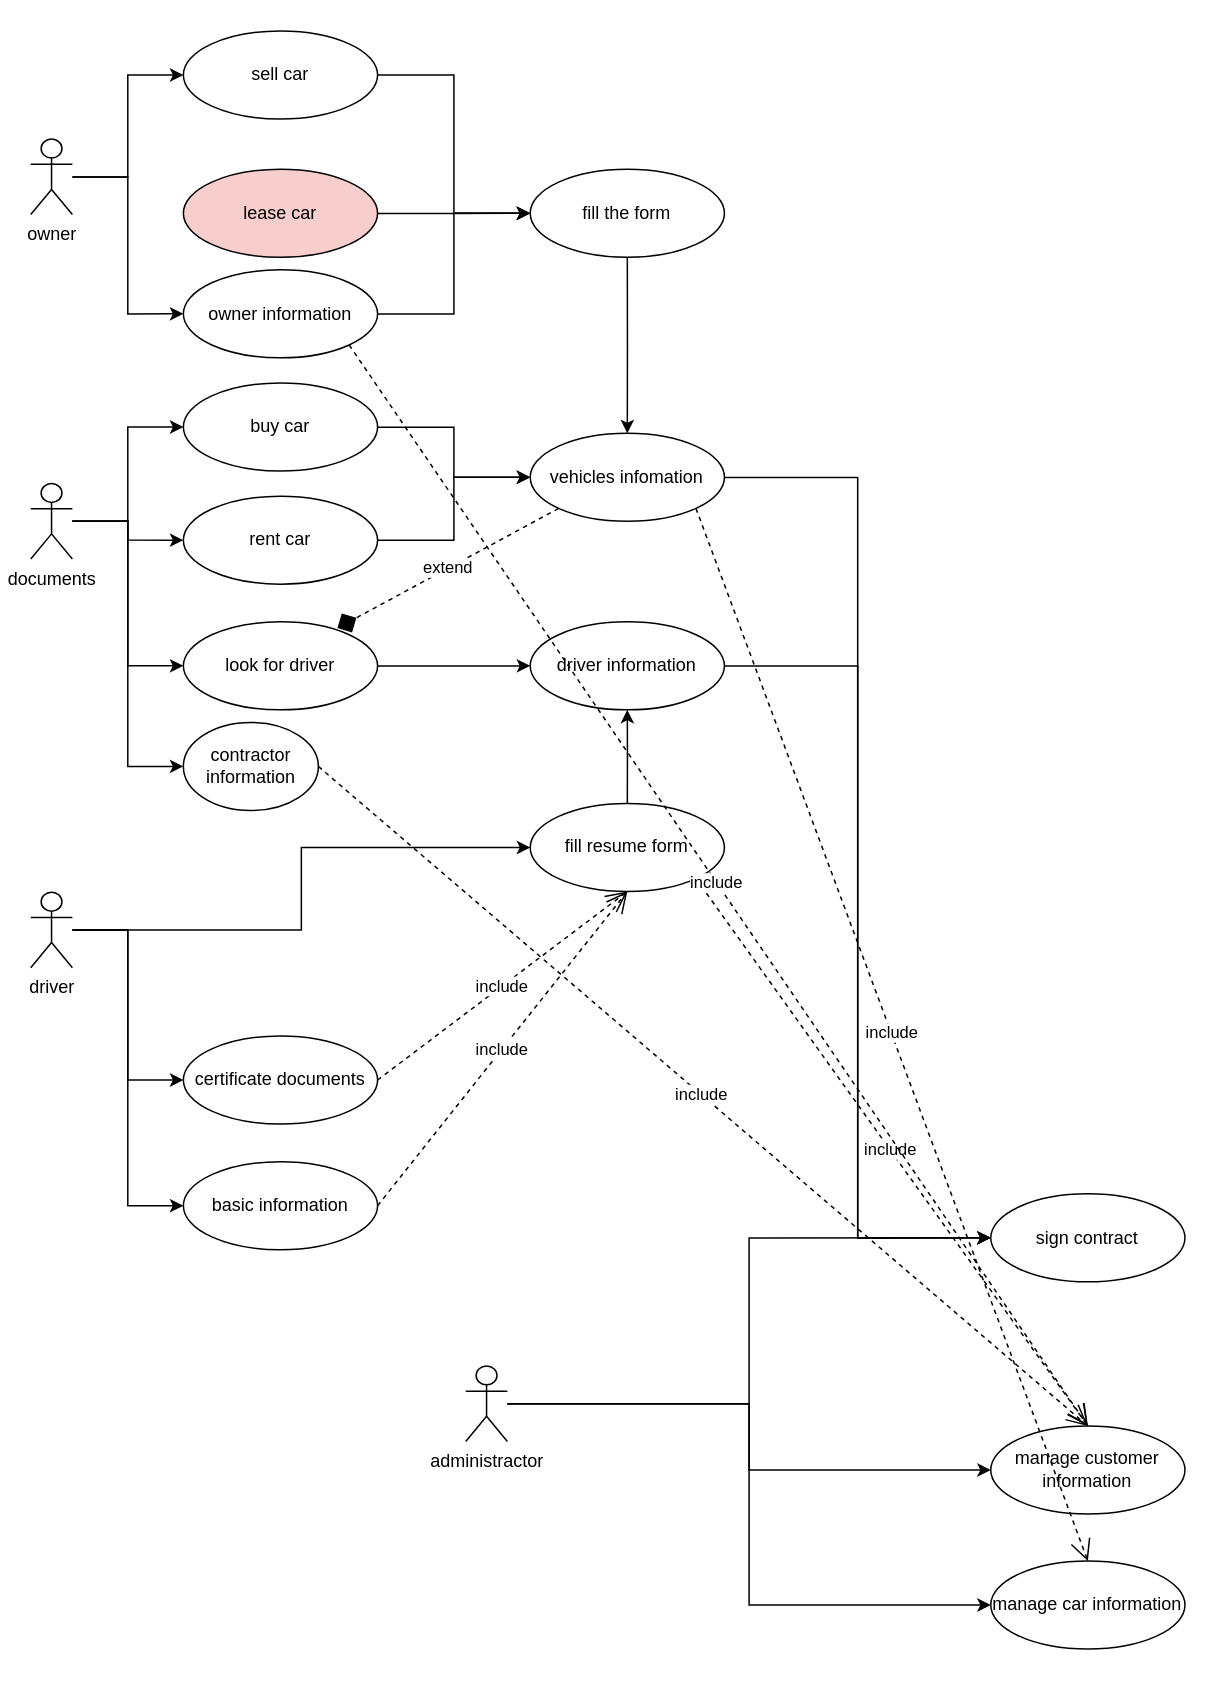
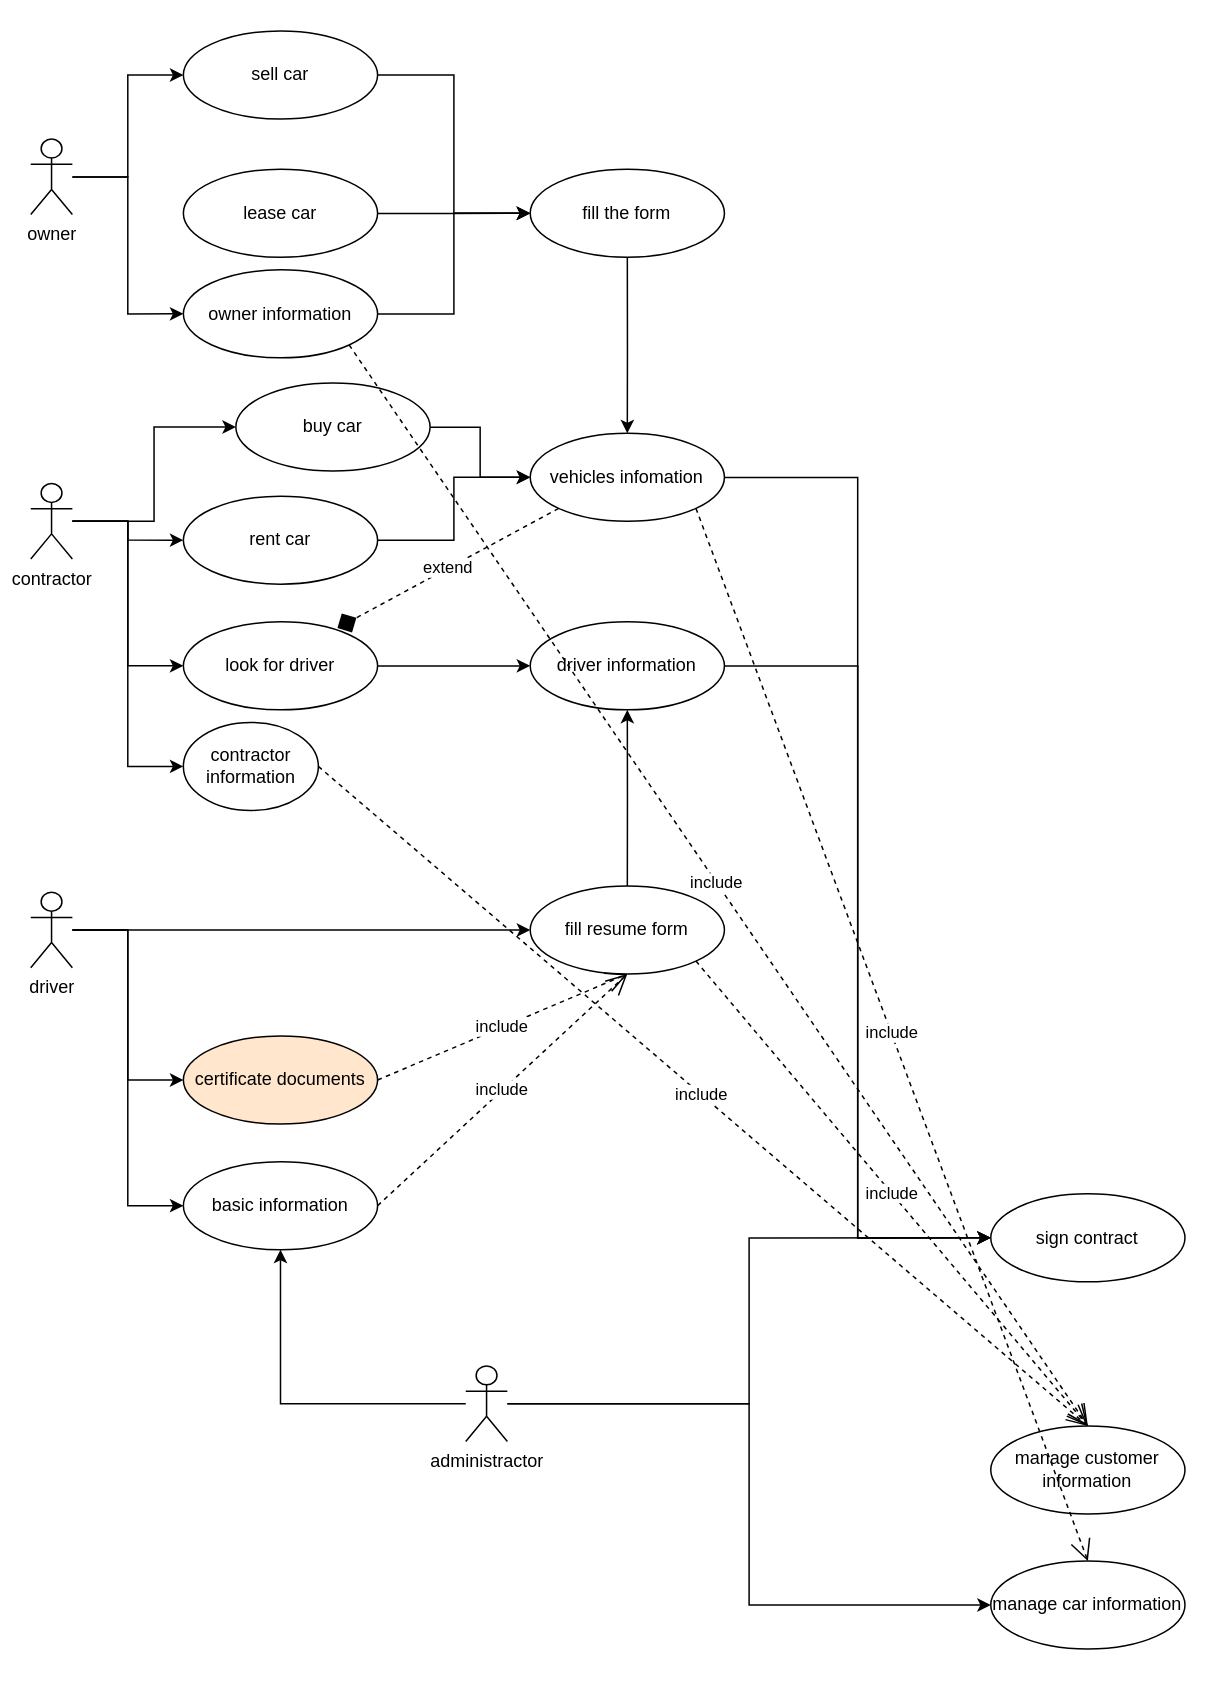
- <mxCell id="30" value="lease car" style="ellipse;whiteSpace=wrap;html=1;fillColor=#f8cecc;" parent="1" vertex="1"><mxGeometry x="121.741" y="112.19" width="129.489" height="58.667" as="geometry" /></mxCell>
+ <mxCell id="30" value="lease car" style="ellipse;whiteSpace=wrap;html=1;" parent="1" vertex="1"><mxGeometry x="121.741" y="112.19" width="129.489" height="58.667" as="geometry" /></mxCell>
- <mxCell id="13" value="buy car" style="ellipse;whiteSpace=wrap;html=1;" parent="1" vertex="1"><mxGeometry x="121.741" y="254.667" width="129.489" height="58.667" as="geometry" /></mxCell>
+ <mxCell id="13" value="buy car" style="ellipse;whiteSpace=wrap;html=1;" parent="1" vertex="1"><mxGeometry x="156.741" y="254.667" width="129.489" height="58.667" as="geometry" /></mxCell>
- <mxCell id="5" value="documents&lt;div&gt;&lt;br&gt;&lt;/div&gt;" style="shape=umlActor;verticalLabelPosition=bottom;verticalAlign=top;html=1;" parent="1" vertex="1"><mxGeometry x="20" y="321.714" width="27.748" height="50.286" as="geometry" /></mxCell>
+ <mxCell id="5" value="contractor&lt;div&gt;&lt;br&gt;&lt;/div&gt;" style="shape=umlActor;verticalLabelPosition=bottom;verticalAlign=top;html=1;" parent="1" vertex="1"><mxGeometry x="20" y="321.714" width="27.748" height="50.286" as="geometry" /></mxCell>
- <mxCell id="23" value="fill resume form" style="ellipse;whiteSpace=wrap;html=1;" parent="1" vertex="1"><mxGeometry x="352.971" y="534.996" width="129.489" height="58.667" as="geometry" /></mxCell>
+ <mxCell id="23" value="fill resume form" style="ellipse;whiteSpace=wrap;html=1;" parent="1" vertex="1"><mxGeometry x="352.971" y="589.996" width="129.489" height="58.667" as="geometry" /></mxCell>
- <mxCell id="31" value="certificate documents" style="ellipse;whiteSpace=wrap;html=1;" parent="1" vertex="1"><mxGeometry x="121.741" y="689.997" width="129.489" height="58.667" as="geometry" /></mxCell>
+ <mxCell id="31" value="certificate documents" style="ellipse;whiteSpace=wrap;html=1;fillColor=#ffe6cc;" parent="1" vertex="1"><mxGeometry x="121.741" y="689.997" width="129.489" height="58.667" as="geometry" /></mxCell>
- <mxCell id="38" style="edgeStyle=orthogonalEdgeStyle;rounded=0;orthogonalLoop=1;jettySize=auto;html=1;entryX=0;entryY=0.5;entryDx=0;entryDy=0;" edge="1" parent="1" source="41" target="43"><mxGeometry relative="1" as="geometry" /></mxCell>
+ <mxCell id="38" style="edgeStyle=orthogonalEdgeStyle;rounded=0;orthogonalLoop=1;jettySize=auto;html=1;" edge="1" parent="1" source="41" target="32"><mxGeometry relative="1" as="geometry" /></mxCell>
